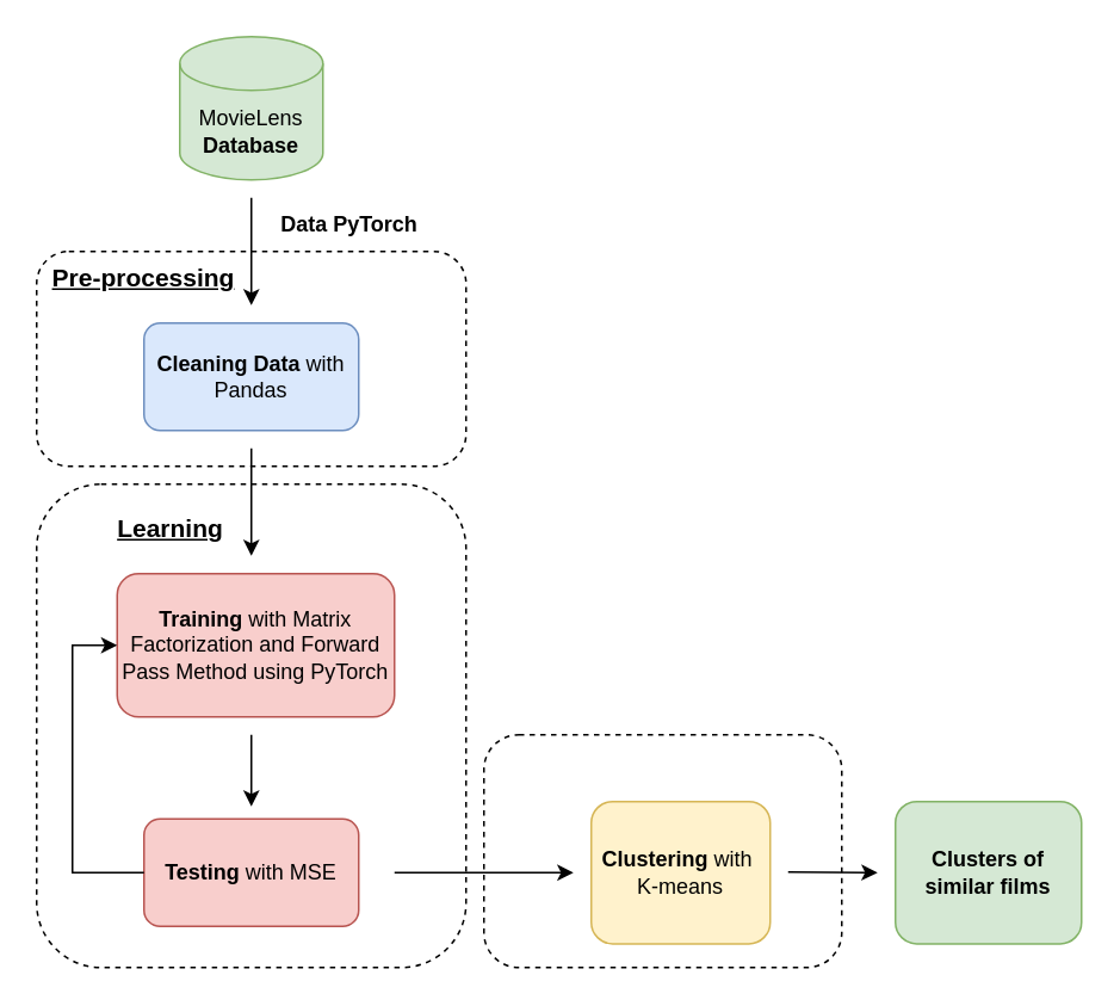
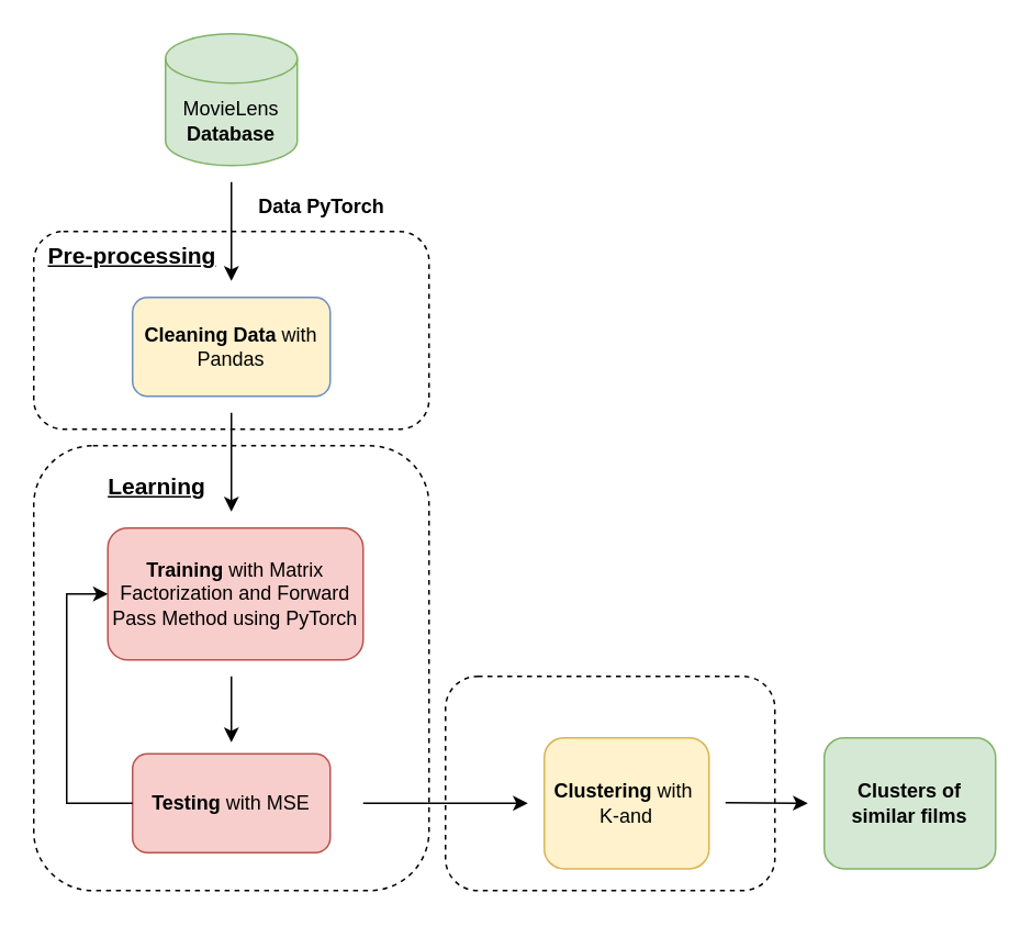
- <mxCell id="13" value="&lt;b&gt;Cleaning Data&amp;nbsp;&lt;/b&gt;with Pandas" style="rounded=1;whiteSpace=wrap;html=1;fillColor=#dae8fc;strokeColor=#6c8ebf;" parent="1" vertex="1"><mxGeometry x="80" y="180" width="120" height="60" as="geometry" /></mxCell>
+ <mxCell id="13" value="&lt;b&gt;Cleaning Data&amp;nbsp;&lt;/b&gt;with Pandas" style="rounded=1;whiteSpace=wrap;html=1;fillColor=#fff2cc;strokeColor=#6c8ebf;" parent="1" vertex="1"><mxGeometry x="80" y="180" width="120" height="60" as="geometry" /></mxCell>
- <mxCell id="17" value="&lt;b&gt;Clustering&lt;/b&gt;&amp;nbsp;with&amp;nbsp;&lt;div&gt;K-means&lt;/div&gt;" style="rounded=1;whiteSpace=wrap;html=1;fillColor=#fff2cc;strokeColor=#d6b656;" parent="1" vertex="1"><mxGeometry x="330" y="447.25" width="100" height="79.5" as="geometry" /></mxCell>
+ <mxCell id="17" value="&lt;b&gt;Clustering&lt;/b&gt;&amp;nbsp;with&amp;nbsp;&lt;div&gt;K-and&lt;/div&gt;" style="rounded=1;whiteSpace=wrap;html=1;fillColor=#fff2cc;strokeColor=#d6b656;" parent="1" vertex="1"><mxGeometry x="330" y="447.25" width="100" height="79.5" as="geometry" /></mxCell>
